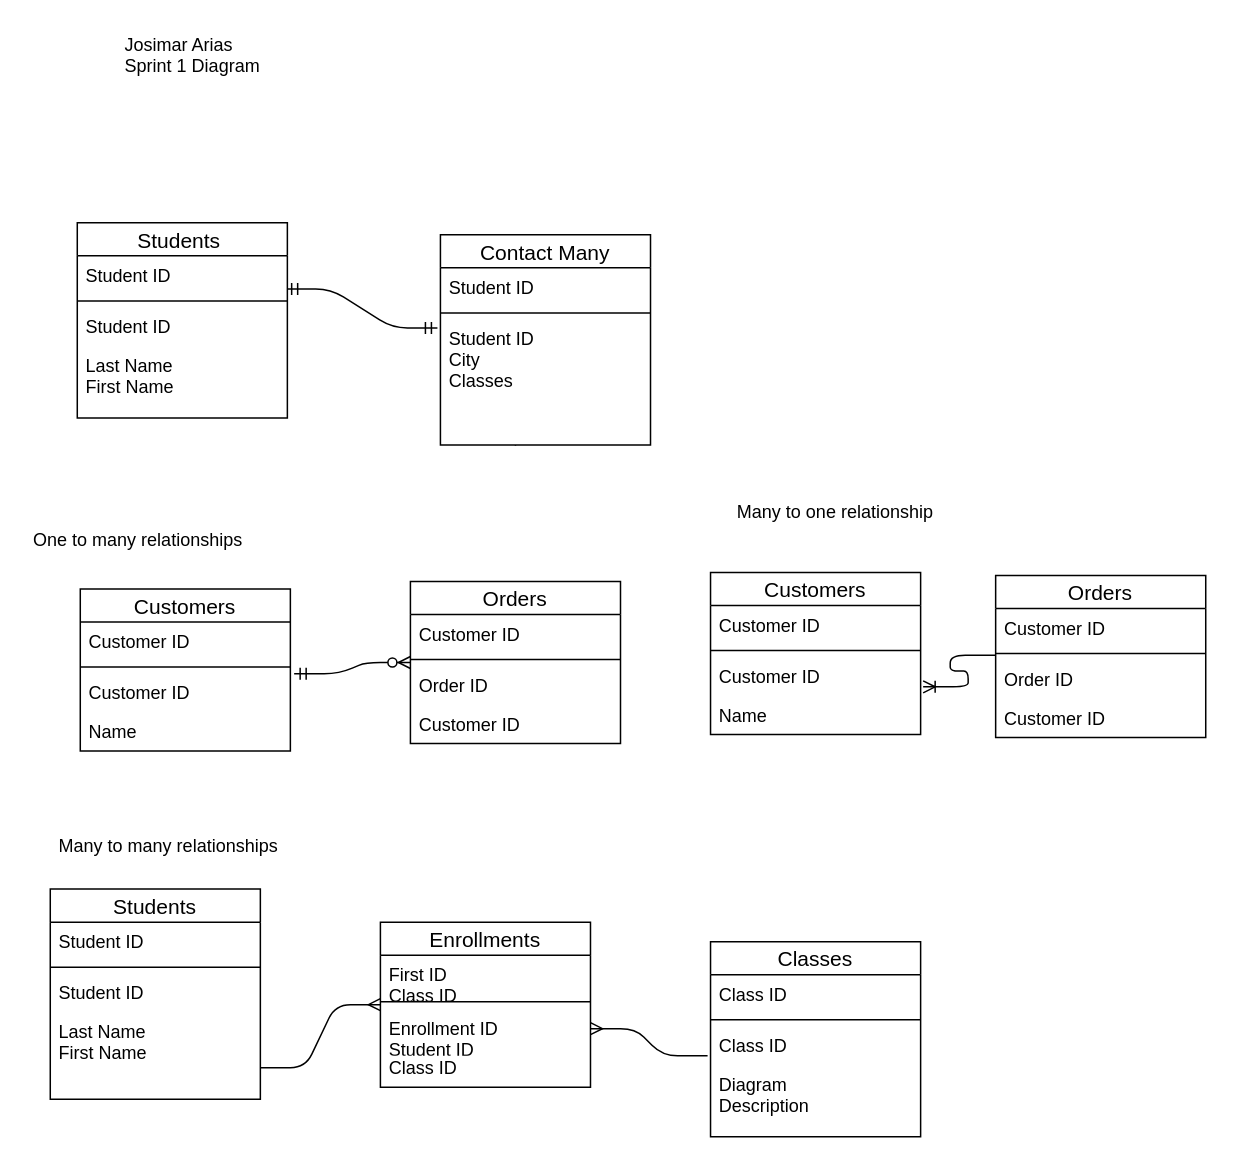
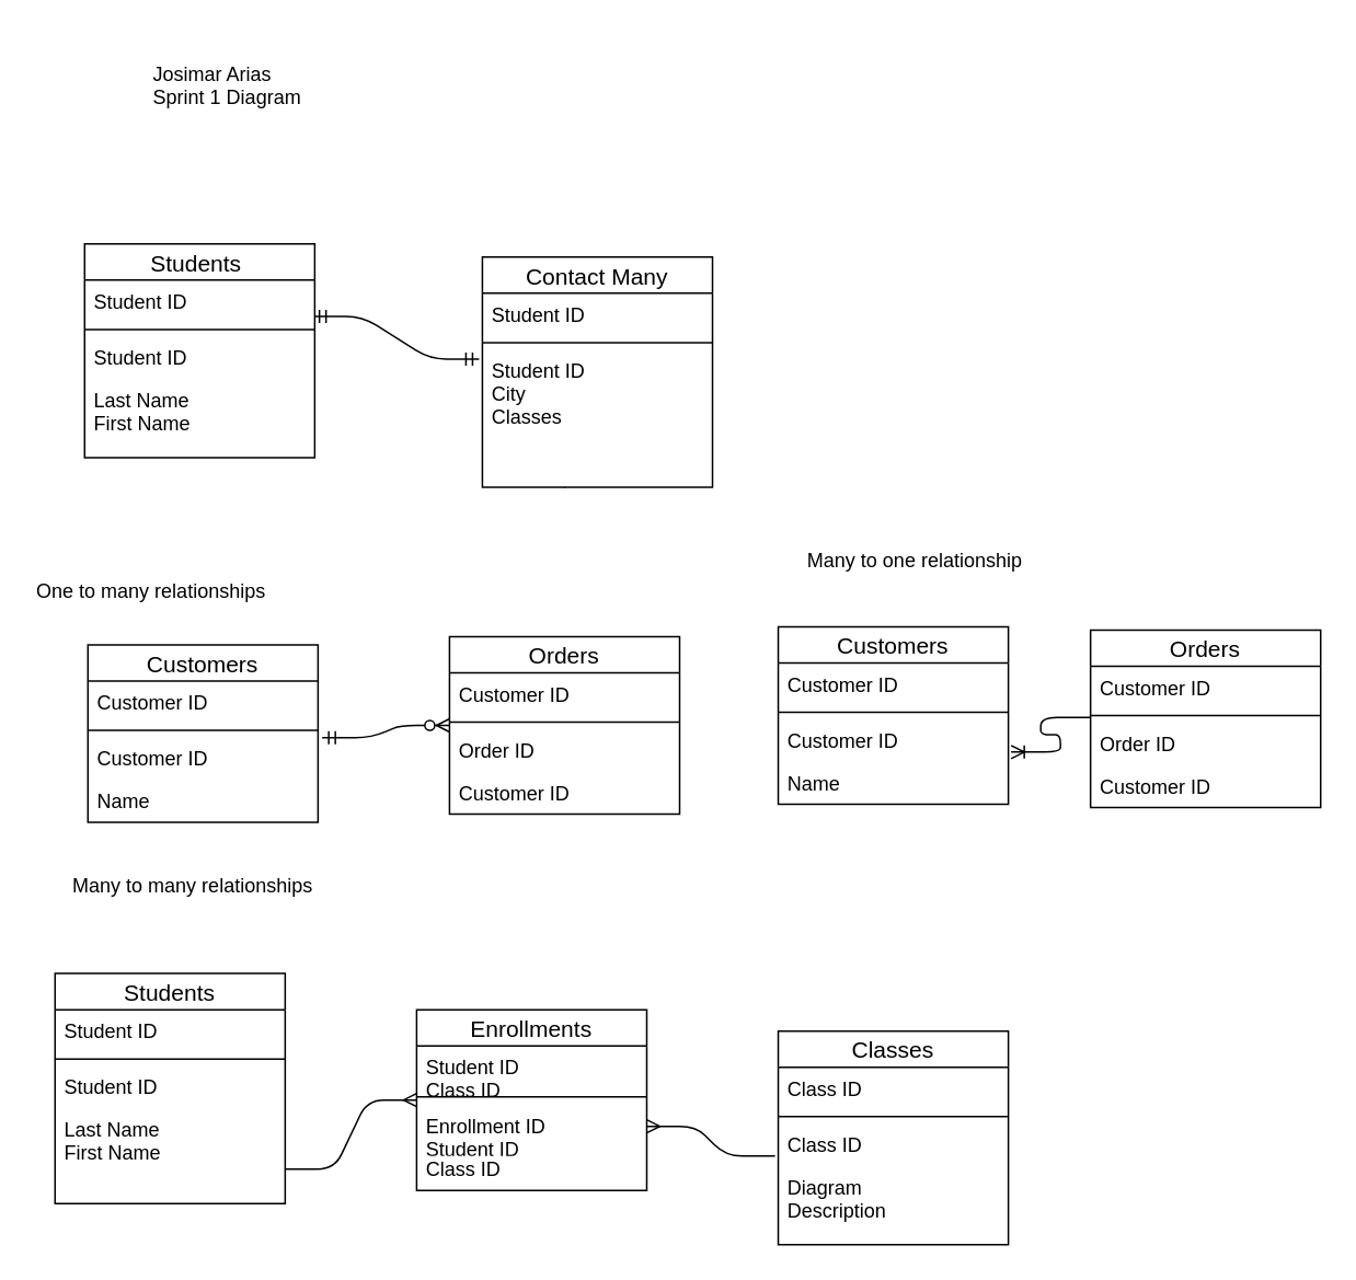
- <mxCell id="2" value="Josimar Arias&amp;nbsp;&lt;br&gt;Sprint 1 Diagram&amp;nbsp;&lt;br&gt;" style="text;html=1;resizable=0;points=[];autosize=1;align=left;verticalAlign=top;spacingTop=-4;" parent="1" vertex="1"><mxGeometry x="81" y="20" width="110" height="30" as="geometry" /></mxCell>
+ <mxCell id="2" value="Josimar Arias&amp;nbsp;&lt;br&gt;Sprint 1 Diagram&amp;nbsp;&lt;br&gt;" style="text;html=1;resizable=0;points=[];autosize=1;align=left;verticalAlign=top;spacingTop=-4;" parent="1" vertex="1"><mxGeometry x="91" y="35" width="110" height="30" as="geometry" /></mxCell>
- <mxCell id="27" value="Many to many relationships&amp;nbsp;" style="text;html=1;resizable=0;points=[];autosize=1;align=left;verticalAlign=top;spacingTop=-4;" parent="1" vertex="1"><mxGeometry x="37" y="554" width="170" height="20" as="geometry" /></mxCell>
+ <mxCell id="27" value="Many to many relationships&amp;nbsp;" style="text;html=1;resizable=0;points=[];autosize=1;align=left;verticalAlign=top;spacingTop=-4;" parent="1" vertex="1"><mxGeometry x="42" y="529" width="170" height="20" as="geometry" /></mxCell>
- <mxCell id="35" value="First ID&#10;Class ID" style="text;strokeColor=none;fillColor=none;spacingLeft=4;spacingRight=4;overflow=hidden;rotatable=0;points=[[0,0.5],[1,0.5]];portConstraint=eastwest;fontSize=12;" parent="34" vertex="1"><mxGeometry y="22" width="140" height="26" as="geometry" /></mxCell>
+ <mxCell id="35" value="Student ID&#10;Class ID" style="text;strokeColor=none;fillColor=none;spacingLeft=4;spacingRight=4;overflow=hidden;rotatable=0;points=[[0,0.5],[1,0.5]];portConstraint=eastwest;fontSize=12;" parent="34" vertex="1"><mxGeometry y="22" width="140" height="26" as="geometry" /></mxCell>
